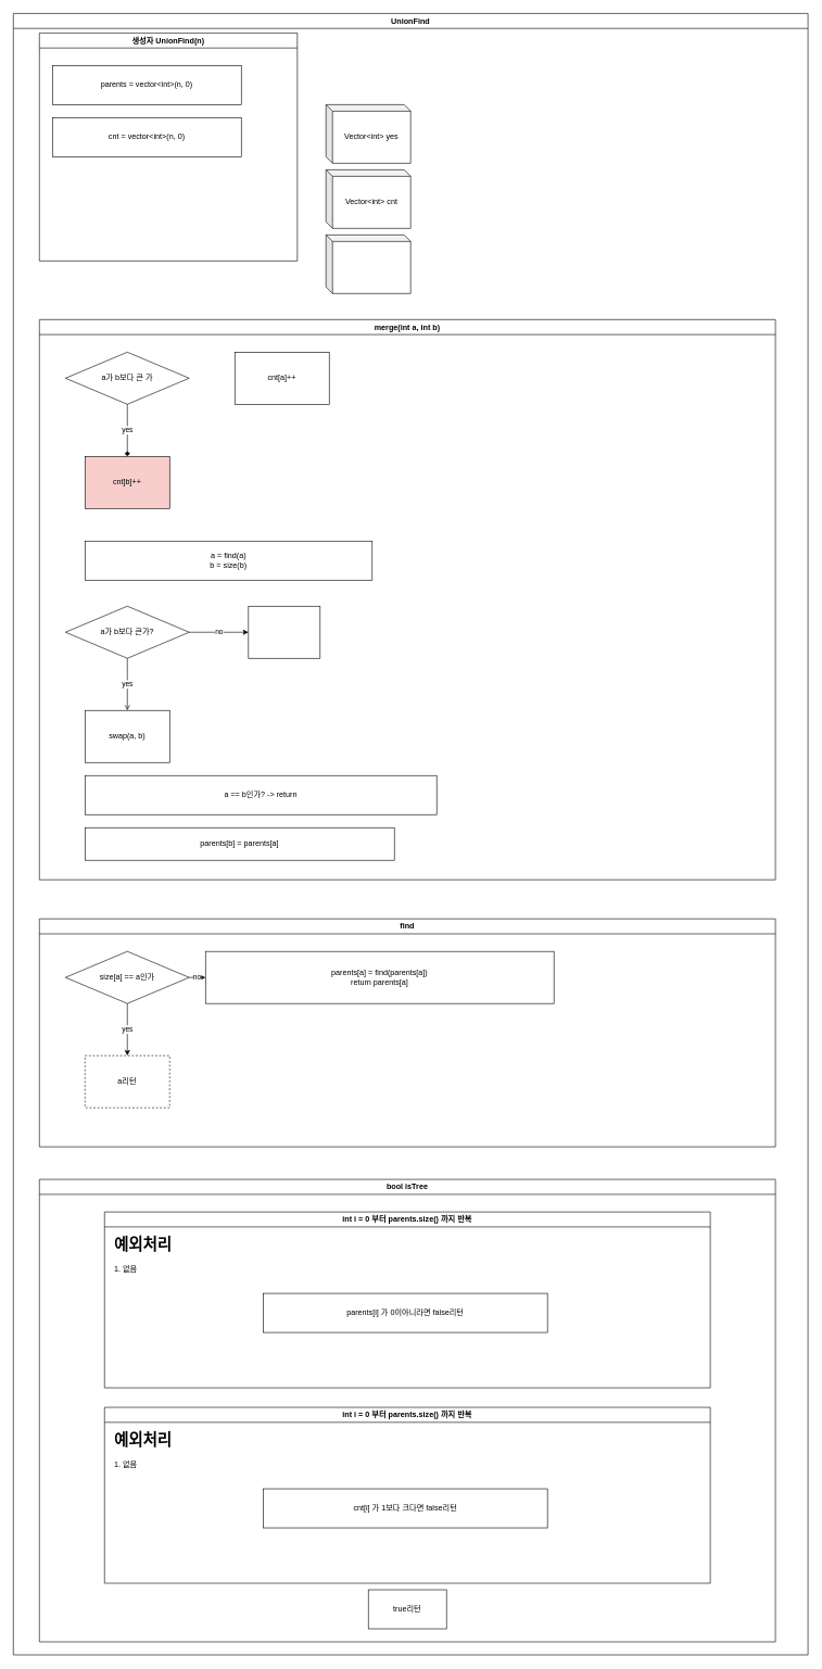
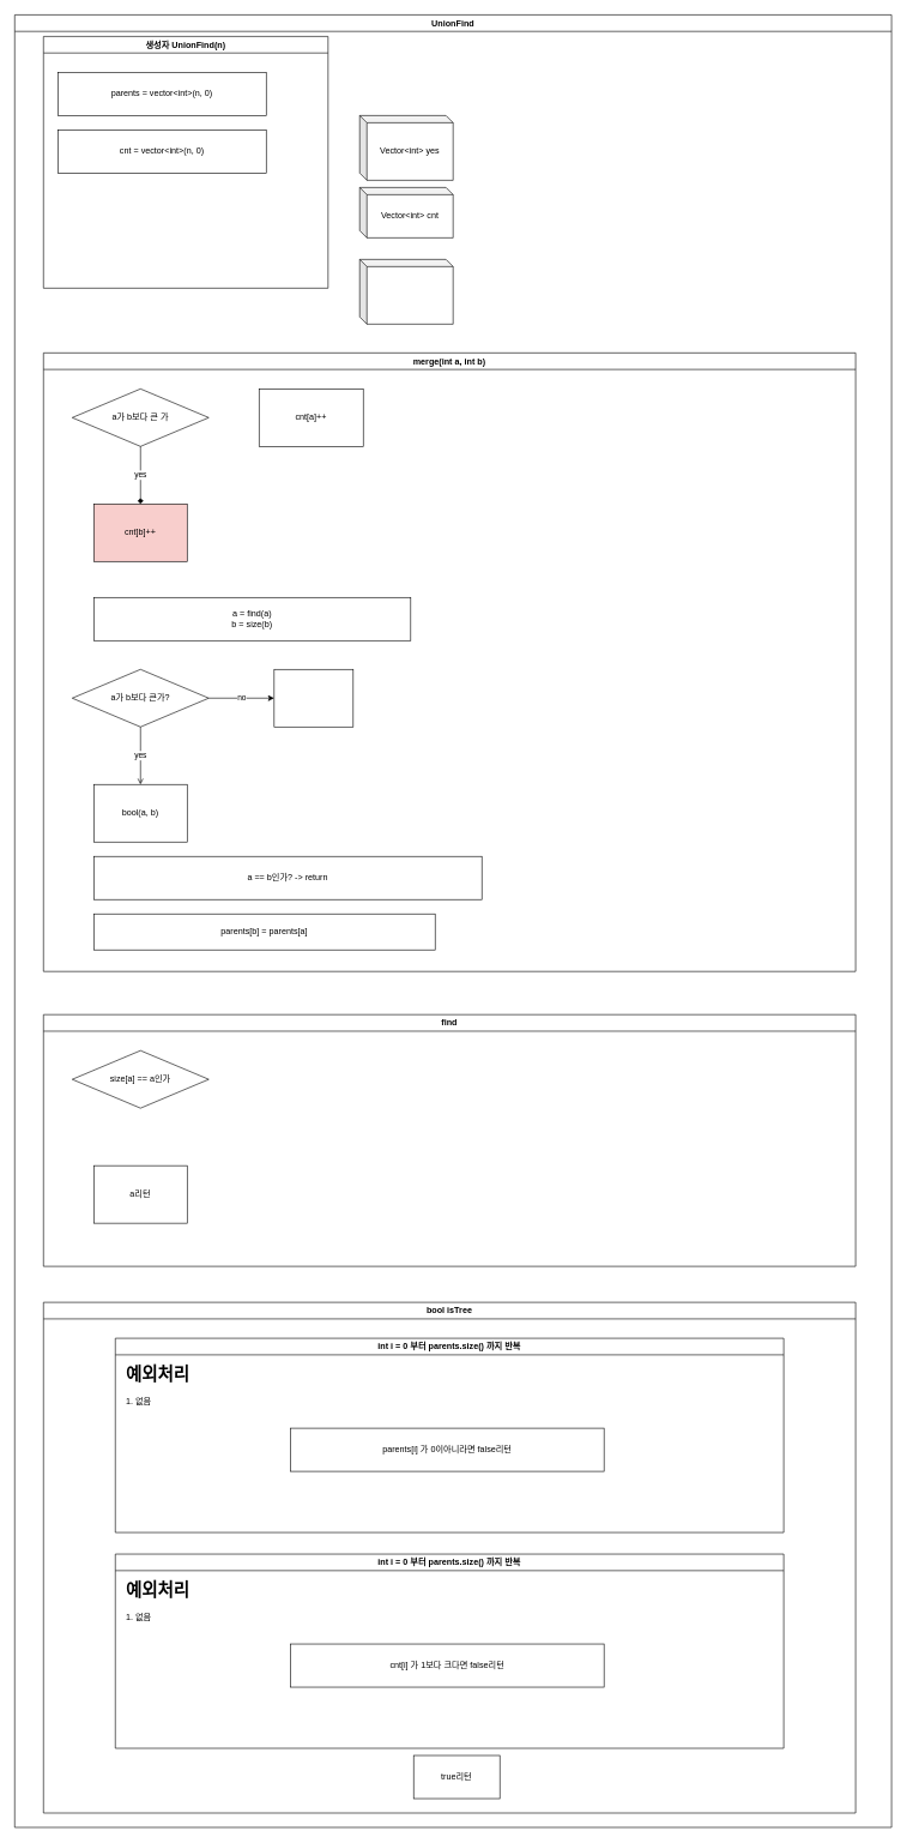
- <mxCell id="37" value="Vector&amp;lt;int&amp;gt; cnt" style="shape=cube;whiteSpace=wrap;html=1;boundedLbl=1;backgroundOutline=1;darkOpacity=0.05;darkOpacity2=0.1;size=10;" vertex="1" parent="2"><mxGeometry x="480" y="240" width="130" height="90" as="geometry" /></mxCell>
+ <mxCell id="37" value="Vector&amp;lt;int&amp;gt; cnt" style="shape=cube;whiteSpace=wrap;html=1;boundedLbl=1;backgroundOutline=1;darkOpacity=0.05;darkOpacity2=0.1;size=10;" vertex="1" parent="2"><mxGeometry x="480" y="240" width="130" height="70" as="geometry" /></mxCell>
- <mxCell id="6" value="swap(a, b)" style="whiteSpace=wrap;html=1;rounded=0;" vertex="1" parent="4"><mxGeometry y="160" width="130" height="80" as="geometry" /></mxCell>
+ <mxCell id="6" value="bool(a, b)" style="whiteSpace=wrap;html=1;rounded=0;" vertex="1" parent="4"><mxGeometry y="160" width="130" height="80" as="geometry" /></mxCell>
- <mxCell id="24" value="no" style="edgeStyle=orthogonalEdgeStyle;rounded=0;orthogonalLoop=1;jettySize=auto;html=1;" edge="1" parent="19" source="20" target="23"><mxGeometry relative="1" as="geometry" /></mxCell>
- <mxCell id="23" value="parents[a] = find(parents[a])&lt;br&gt;return parents[a]" style="whiteSpace=wrap;html=1;rounded=0;" vertex="1" parent="19"><mxGeometry x="185" width="535" height="80" as="geometry" /></mxCell>
- <mxCell id="22" value="yes" style="edgeStyle=orthogonalEdgeStyle;rounded=0;orthogonalLoop=1;jettySize=auto;html=1;" edge="1" parent="19" source="20" target="21"><mxGeometry relative="1" as="geometry" /></mxCell>
- <mxCell id="21" value="a리턴" style="whiteSpace=wrap;html=1;rounded=0;dashed=1;" vertex="1" parent="19"><mxGeometry y="160" width="130" height="80" as="geometry" /></mxCell>
+ <mxCell id="21" value="a리턴" style="whiteSpace=wrap;html=1;rounded=0;" vertex="1" parent="19"><mxGeometry y="160" width="130" height="80" as="geometry" /></mxCell>
- <mxCell id="32" value="true리턴" style="rounded=0;whiteSpace=wrap;html=1;" vertex="1" parent="25"><mxGeometry x="505" y="630" width="120" height="60" as="geometry" /></mxCell>
+ <mxCell id="32" value="true리턴" style="rounded=0;whiteSpace=wrap;html=1;" vertex="1" parent="25"><mxGeometry x="515" y="630" width="120" height="60" as="geometry" /></mxCell>
